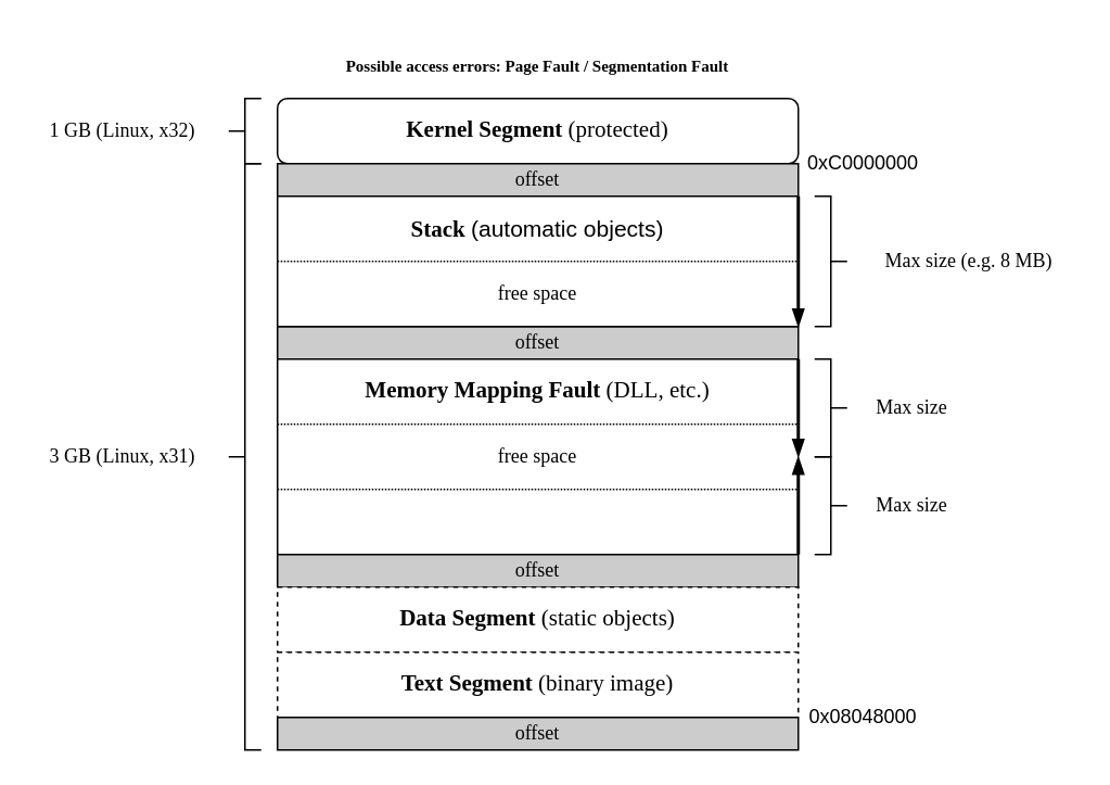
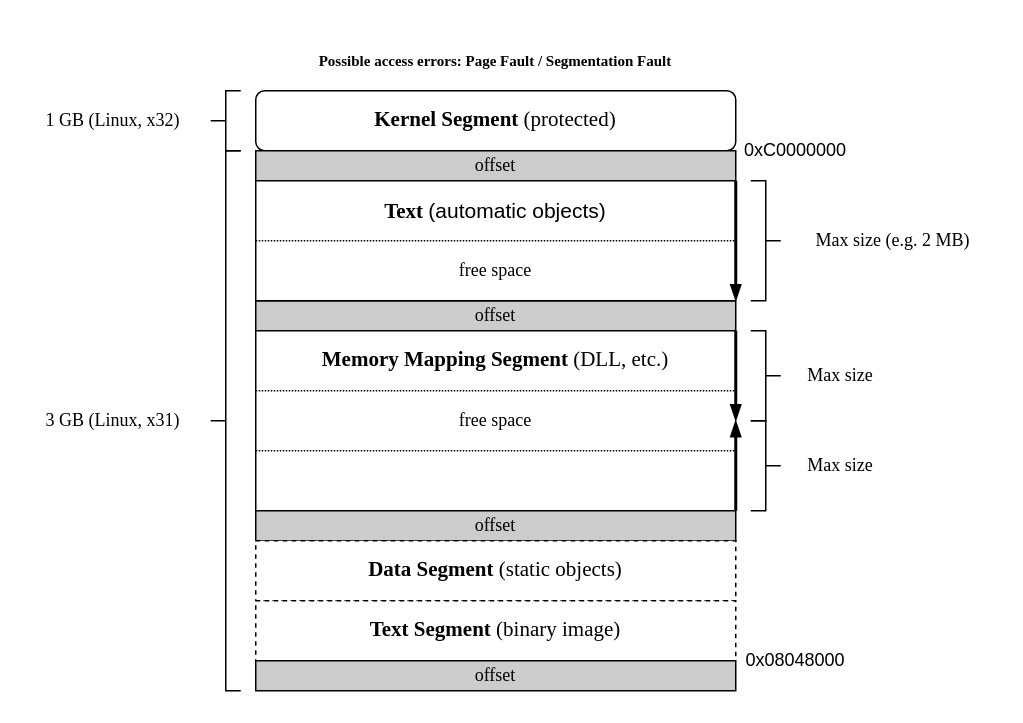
- <mxCell id="6" value="&lt;font size=&quot;1&quot; face=&quot;Verdana&quot;&gt;&lt;b style=&quot;font-size: 14px;&quot;&gt;Stack&amp;nbsp;&lt;/b&gt;&lt;/font&gt;&lt;font style=&quot;font-size: 14px;&quot;&gt;(automatic objects)&lt;/font&gt;" style="rounded=0;whiteSpace=wrap;html=1;strokeColor=none;" vertex="1" parent="1"><mxGeometry x="170" y="120" width="320" height="40" as="geometry" /></mxCell>
+ <mxCell id="6" value="&lt;font size=&quot;1&quot; face=&quot;Verdana&quot;&gt;&lt;b style=&quot;font-size: 14px;&quot;&gt;Text&amp;nbsp;&lt;/b&gt;&lt;/font&gt;&lt;font style=&quot;font-size: 14px;&quot;&gt;(automatic objects)&lt;/font&gt;" style="rounded=0;whiteSpace=wrap;html=1;strokeColor=none;" vertex="1" parent="1"><mxGeometry x="170" y="120" width="320" height="40" as="geometry" /></mxCell>
- <mxCell id="12" value="&lt;font face=&quot;Verdana&quot;&gt;Max size (e.g. 8 MB)&lt;/font&gt;" style="text;html=1;strokeColor=none;fillColor=none;align=center;verticalAlign=middle;whiteSpace=wrap;rounded=0;" vertex="1" parent="1"><mxGeometry x="530" y="150" width="130" height="20" as="geometry" /></mxCell>
+ <mxCell id="12" value="&lt;font face=&quot;Verdana&quot;&gt;Max size (e.g. 2 MB)&lt;/font&gt;" style="text;html=1;strokeColor=none;fillColor=none;align=center;verticalAlign=middle;whiteSpace=wrap;rounded=0;" vertex="1" parent="1"><mxGeometry x="530" y="150" width="130" height="20" as="geometry" /></mxCell>
- <mxCell id="3" value="&lt;font size=&quot;1&quot; face=&quot;Verdana&quot;&gt;&lt;b style=&quot;font-size: 14px;&quot;&gt;Memory Mapping&amp;nbsp;&lt;/b&gt;&lt;span style=&quot;font-size: 14px;&quot;&gt;&lt;b&gt;Fault &lt;/b&gt;(DLL, etc.)&lt;/span&gt;&lt;/font&gt;" style="rounded=0;whiteSpace=wrap;html=1;strokeColor=none;" vertex="1" parent="1"><mxGeometry x="170" y="220" width="320" height="40" as="geometry" /></mxCell>
+ <mxCell id="3" value="&lt;font size=&quot;1&quot; face=&quot;Verdana&quot;&gt;&lt;b style=&quot;font-size: 14px;&quot;&gt;Memory Mapping&amp;nbsp;&lt;/b&gt;&lt;span style=&quot;font-size: 14px;&quot;&gt;&lt;b&gt;Segment &lt;/b&gt;(DLL, etc.)&lt;/span&gt;&lt;/font&gt;" style="rounded=0;whiteSpace=wrap;html=1;strokeColor=none;" vertex="1" parent="1"><mxGeometry x="170" y="220" width="320" height="40" as="geometry" /></mxCell>
